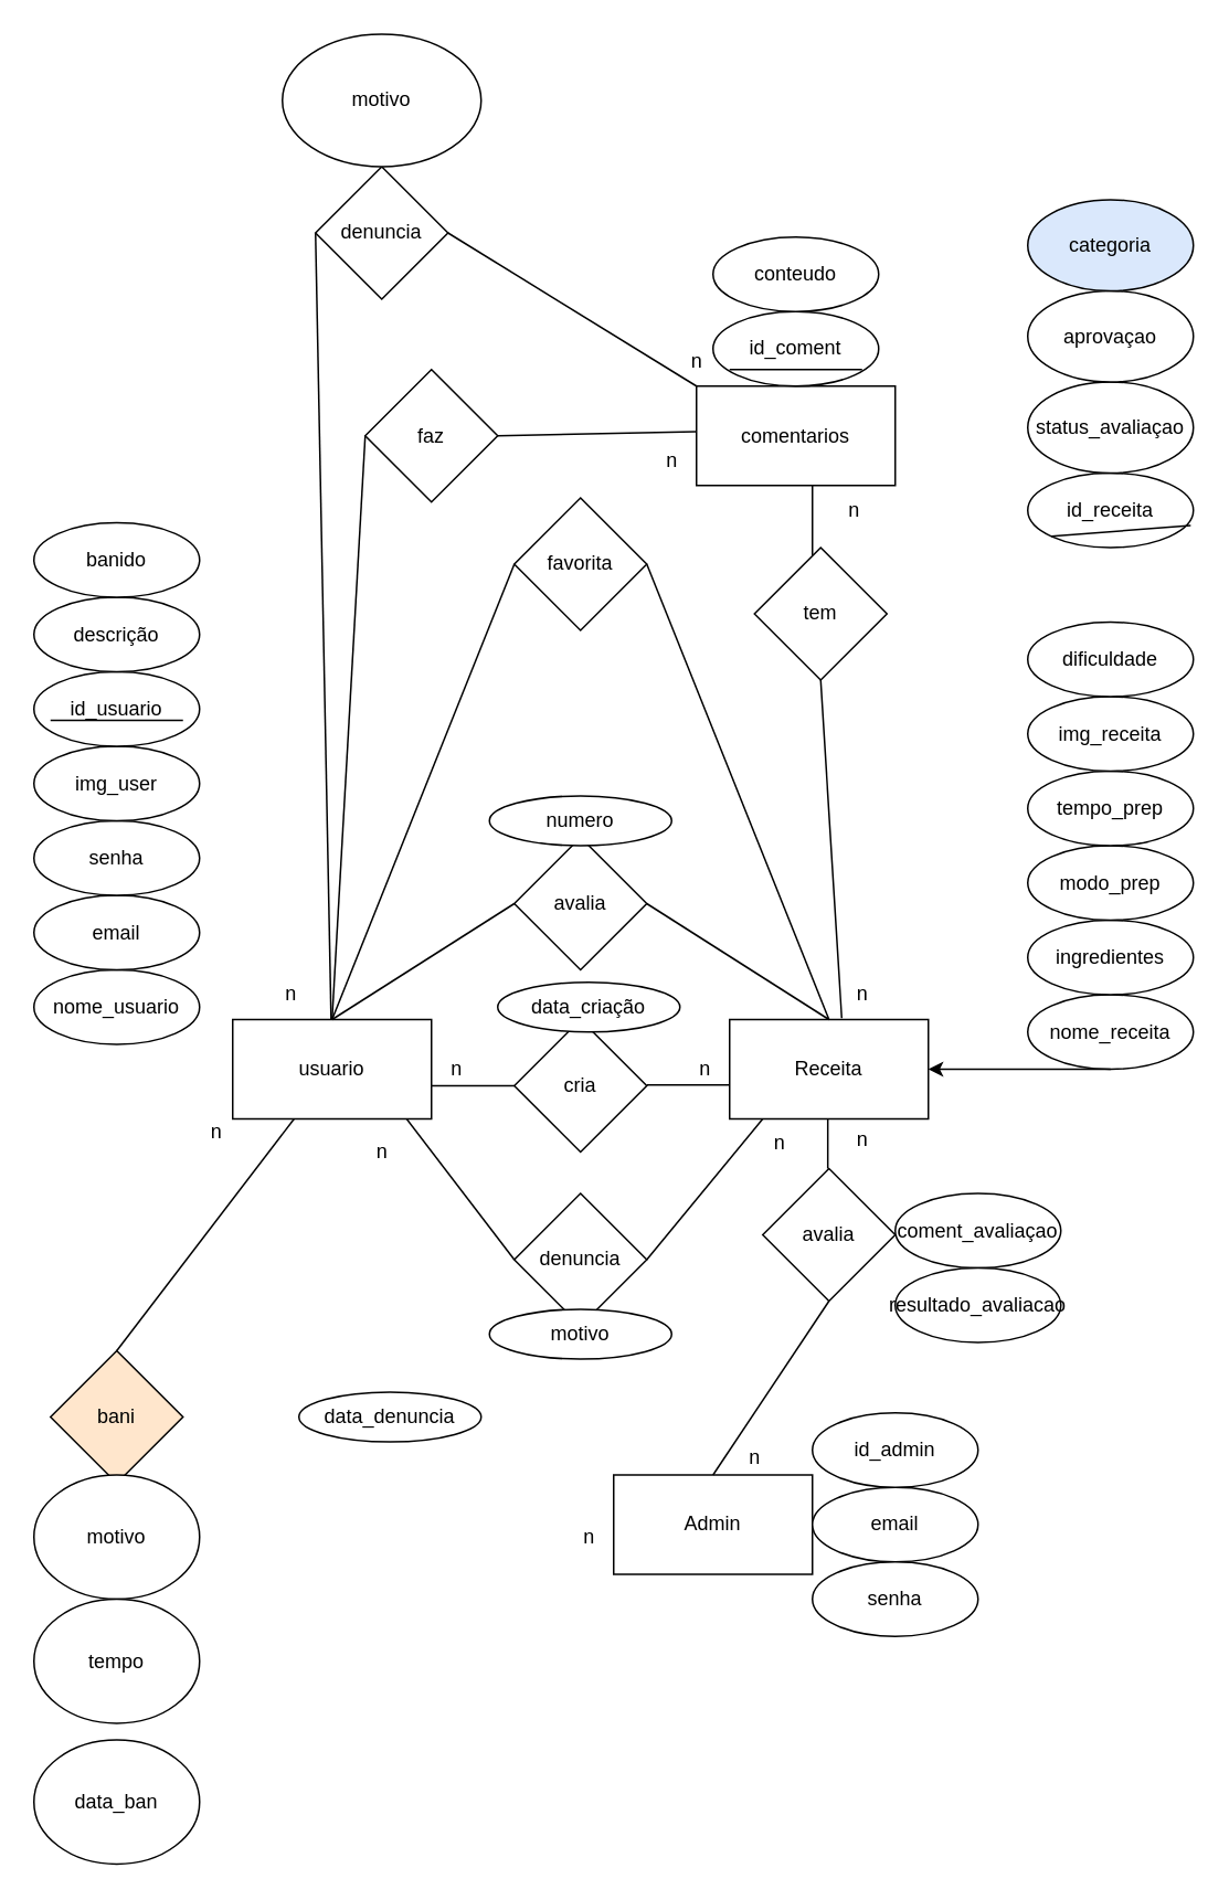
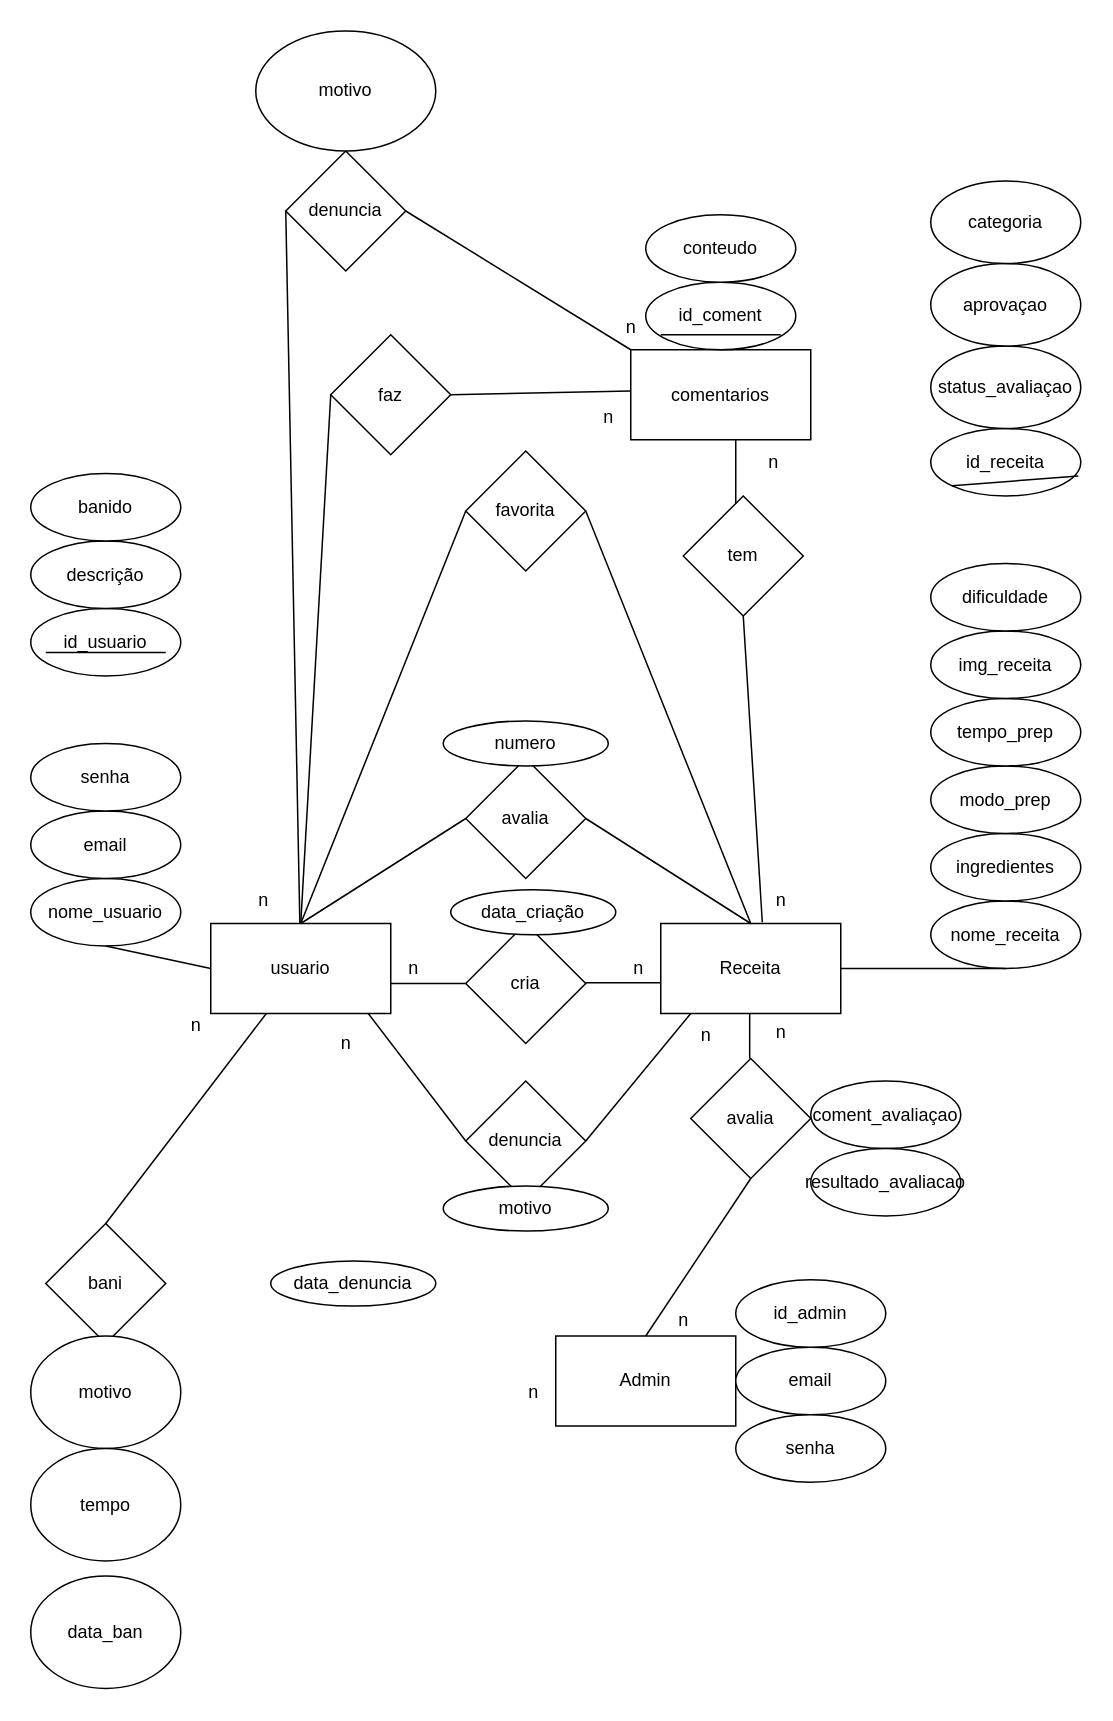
- <mxCell id="82" value="categoria" style="ellipse;whiteSpace=wrap;html=1;fillColor=#dae8fc;" vertex="1" parent="1"><mxGeometry x="620" y="120" width="100" height="55" as="geometry" /></mxCell>
+ <mxCell id="82" value="categoria" style="ellipse;whiteSpace=wrap;html=1;" vertex="1" parent="1"><mxGeometry x="620" y="120" width="100" height="55" as="geometry" /></mxCell>
- <mxCell id="29" value="img_user" style="ellipse;whiteSpace=wrap;html=1;" vertex="1" parent="1"><mxGeometry x="20" y="450" width="100" height="45" as="geometry" /></mxCell>
+ <mxCell id="30" value="" style="endArrow=none;html=1;rounded=0;exitX=0.5;exitY=1;exitDx=0;exitDy=0;entryX=0;entryY=0.5;entryDx=0;entryDy=0;" edge="1" parent="1" source="26" target="2"><mxGeometry width="50" height="50" relative="1" as="geometry"><mxPoint x="220" y="585" as="sourcePoint" /><mxPoint x="270" y="535" as="targetPoint" /></mxGeometry></mxCell>
- <mxCell id="37" value="" style="endArrow=classic;html=1;rounded=0;entryX=1;entryY=0.5;entryDx=0;entryDy=0;exitX=0.5;exitY=1;exitDx=0;exitDy=0;" edge="1" parent="1" source="31" target="3"><mxGeometry width="50" height="50" relative="1" as="geometry"><mxPoint x="250" y="675" as="sourcePoint" /><mxPoint x="300" y="625" as="targetPoint" /></mxGeometry></mxCell>
+ <mxCell id="37" value="" style="endArrow=none;html=1;rounded=0;entryX=1;entryY=0.5;entryDx=0;entryDy=0;exitX=0.5;exitY=1;exitDx=0;exitDy=0;" edge="1" parent="1" source="31" target="3"><mxGeometry width="50" height="50" relative="1" as="geometry"><mxPoint x="250" y="675" as="sourcePoint" /><mxPoint x="300" y="625" as="targetPoint" /></mxGeometry></mxCell>
- <mxCell id="42" value="bani" style="rhombus;whiteSpace=wrap;html=1;fillColor=#ffe6cc;" vertex="1" parent="1"><mxGeometry x="30" y="815" width="80" height="80" as="geometry" /></mxCell>
+ <mxCell id="42" value="bani" style="rhombus;whiteSpace=wrap;html=1;" vertex="1" parent="1"><mxGeometry x="30" y="815" width="80" height="80" as="geometry" /></mxCell>
